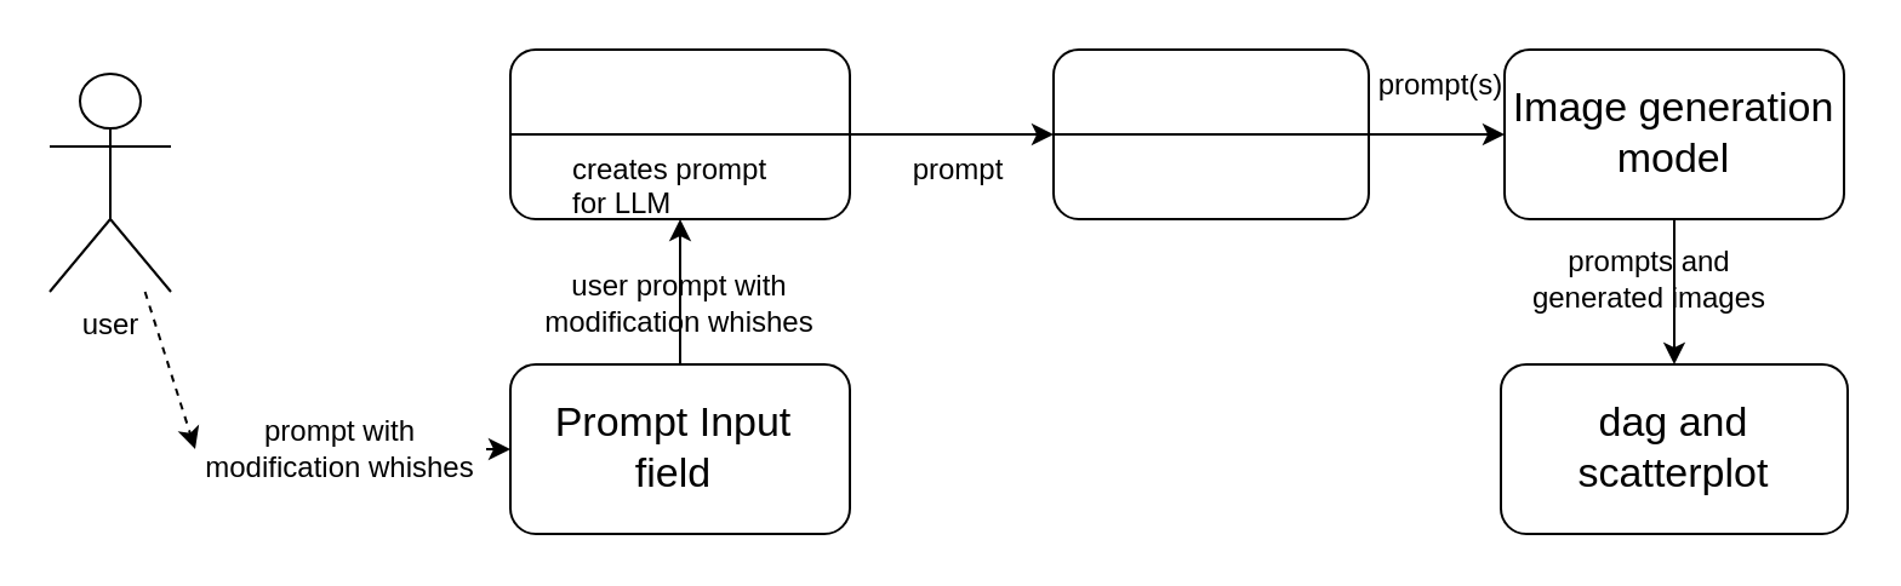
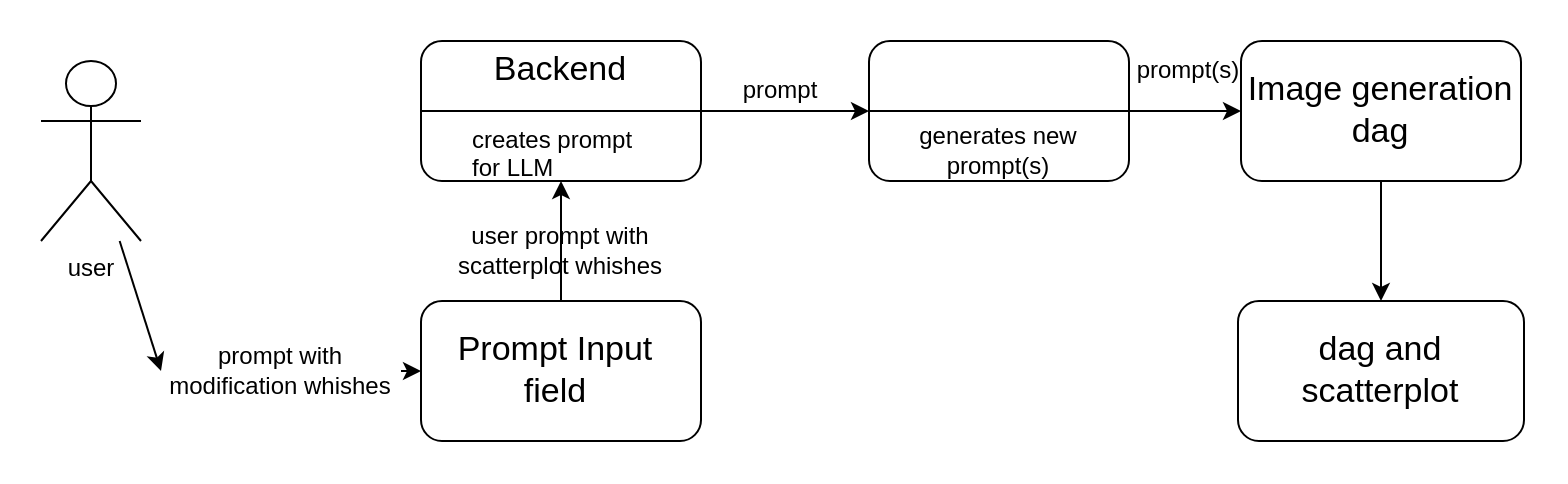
+ <mxCell id="10" value="&lt;font&gt;Backend&lt;/font&gt;" style="text;html=1;align=center;verticalAlign=middle;whiteSpace=wrap;rounded=0;fontSize=17;" vertex="1" parent="1"><mxGeometry x="250" y="20" width="60" height="30" as="geometry" /></mxCell>
- <mxCell id="21" value="Image generation model" style="text;html=1;align=center;verticalAlign=middle;whiteSpace=wrap;rounded=0;fontSize=17;" vertex="1" parent="1"><mxGeometry x="620" y="40" width="140" height="30" as="geometry" /></mxCell>
+ <mxCell id="21" value="Image generation dag" style="text;html=1;align=center;verticalAlign=middle;whiteSpace=wrap;rounded=0;fontSize=17;" vertex="1" parent="1"><mxGeometry x="620" y="40" width="140" height="30" as="geometry" /></mxCell>
- <mxCell id="16" value="prompt" style="text;html=1;align=center;verticalAlign=middle;whiteSpace=wrap;rounded=0;" vertex="1" parent="1"><mxGeometry x="365" y="55" width="60" height="30" as="geometry" /></mxCell>
+ <mxCell id="16" value="prompt" style="text;html=1;align=center;verticalAlign=middle;whiteSpace=wrap;rounded=0;" vertex="1" parent="1"><mxGeometry x="360" y="30" width="60" height="30" as="geometry" /></mxCell>
+ <mxCell id="18" value="generates new prompt(s)" style="text;html=1;align=center;verticalAlign=middle;whiteSpace=wrap;rounded=0;" vertex="1" parent="1"><mxGeometry x="454" y="60" width="90" height="30" as="geometry" /></mxCell>
- <mxCell id="25" value="prompts and generated images" style="text;html=1;align=center;verticalAlign=middle;whiteSpace=wrap;rounded=0;" vertex="1" parent="1"><mxGeometry x="630" y="100" width="100" height="30" as="geometry" /></mxCell>
- <mxCell id="12" value="user prompt with modification whishes" style="text;html=1;align=center;verticalAlign=middle;whiteSpace=wrap;rounded=0;" vertex="1" parent="1"><mxGeometry x="210" y="110" width="140" height="30" as="geometry" /></mxCell>
+ <mxCell id="12" value="user prompt with scatterplot whishes" style="text;html=1;align=center;verticalAlign=middle;whiteSpace=wrap;rounded=0;" vertex="1" parent="1"><mxGeometry x="210" y="110" width="140" height="30" as="geometry" /></mxCell>
- <mxCell id="7" value="" style="endArrow=classic;html=1;rounded=0;entryX=0;entryY=0.5;entryDx=0;entryDy=0;dashed=1;" edge="1" parent="1" source="2" target="8"><mxGeometry width="50" height="50" relative="1" as="geometry"><mxPoint x="80" y="185" as="sourcePoint" /><mxPoint x="198" y="185" as="targetPoint" /></mxGeometry></mxCell>
+ <mxCell id="7" value="" style="endArrow=classic;html=1;rounded=0;entryX=0;entryY=0.5;entryDx=0;entryDy=0;" edge="1" parent="1" source="2" target="8"><mxGeometry width="50" height="50" relative="1" as="geometry"><mxPoint x="80" y="185" as="sourcePoint" /><mxPoint x="198" y="185" as="targetPoint" /></mxGeometry></mxCell>
